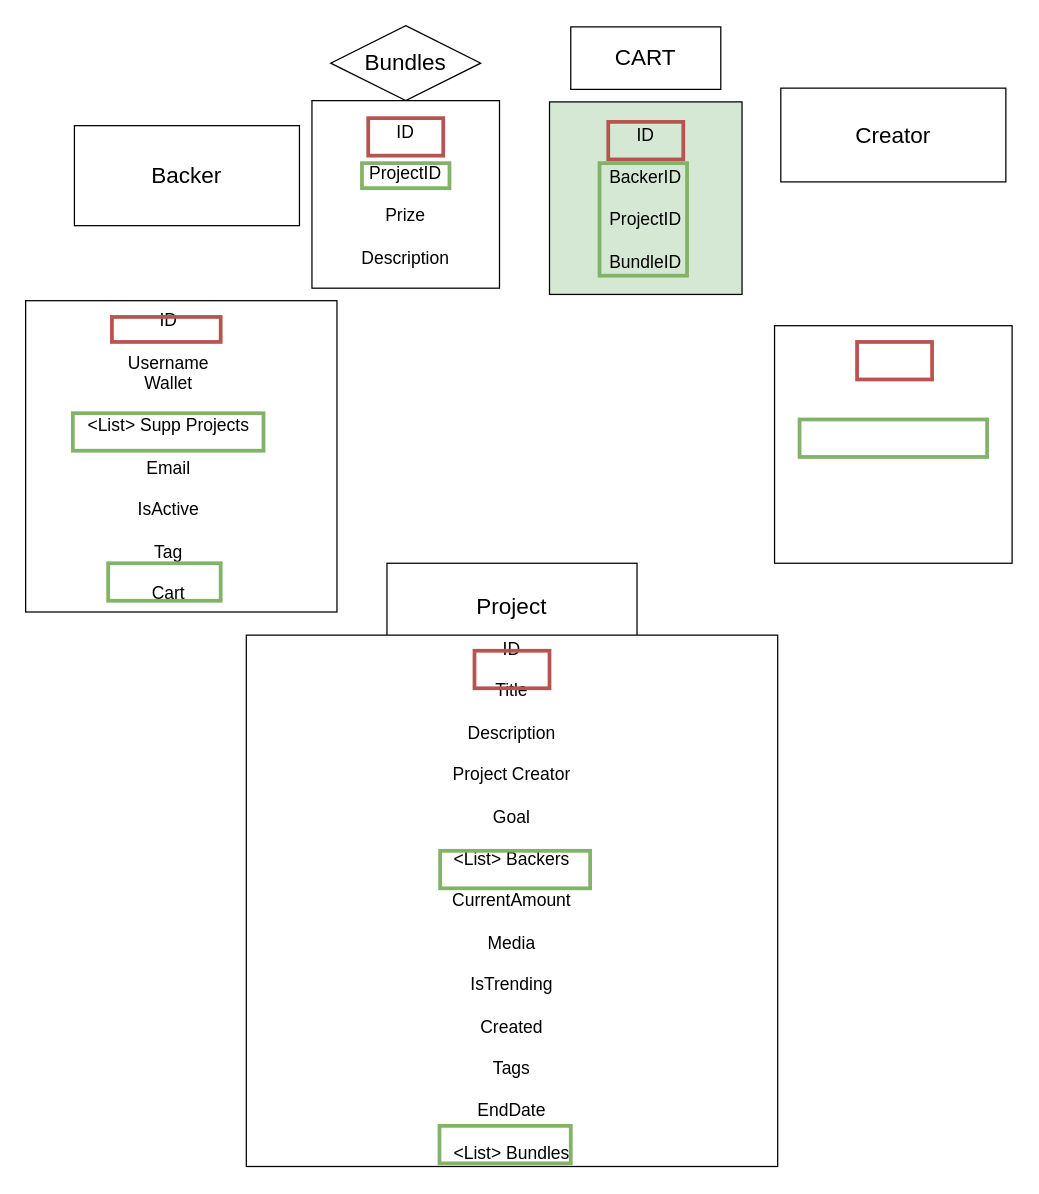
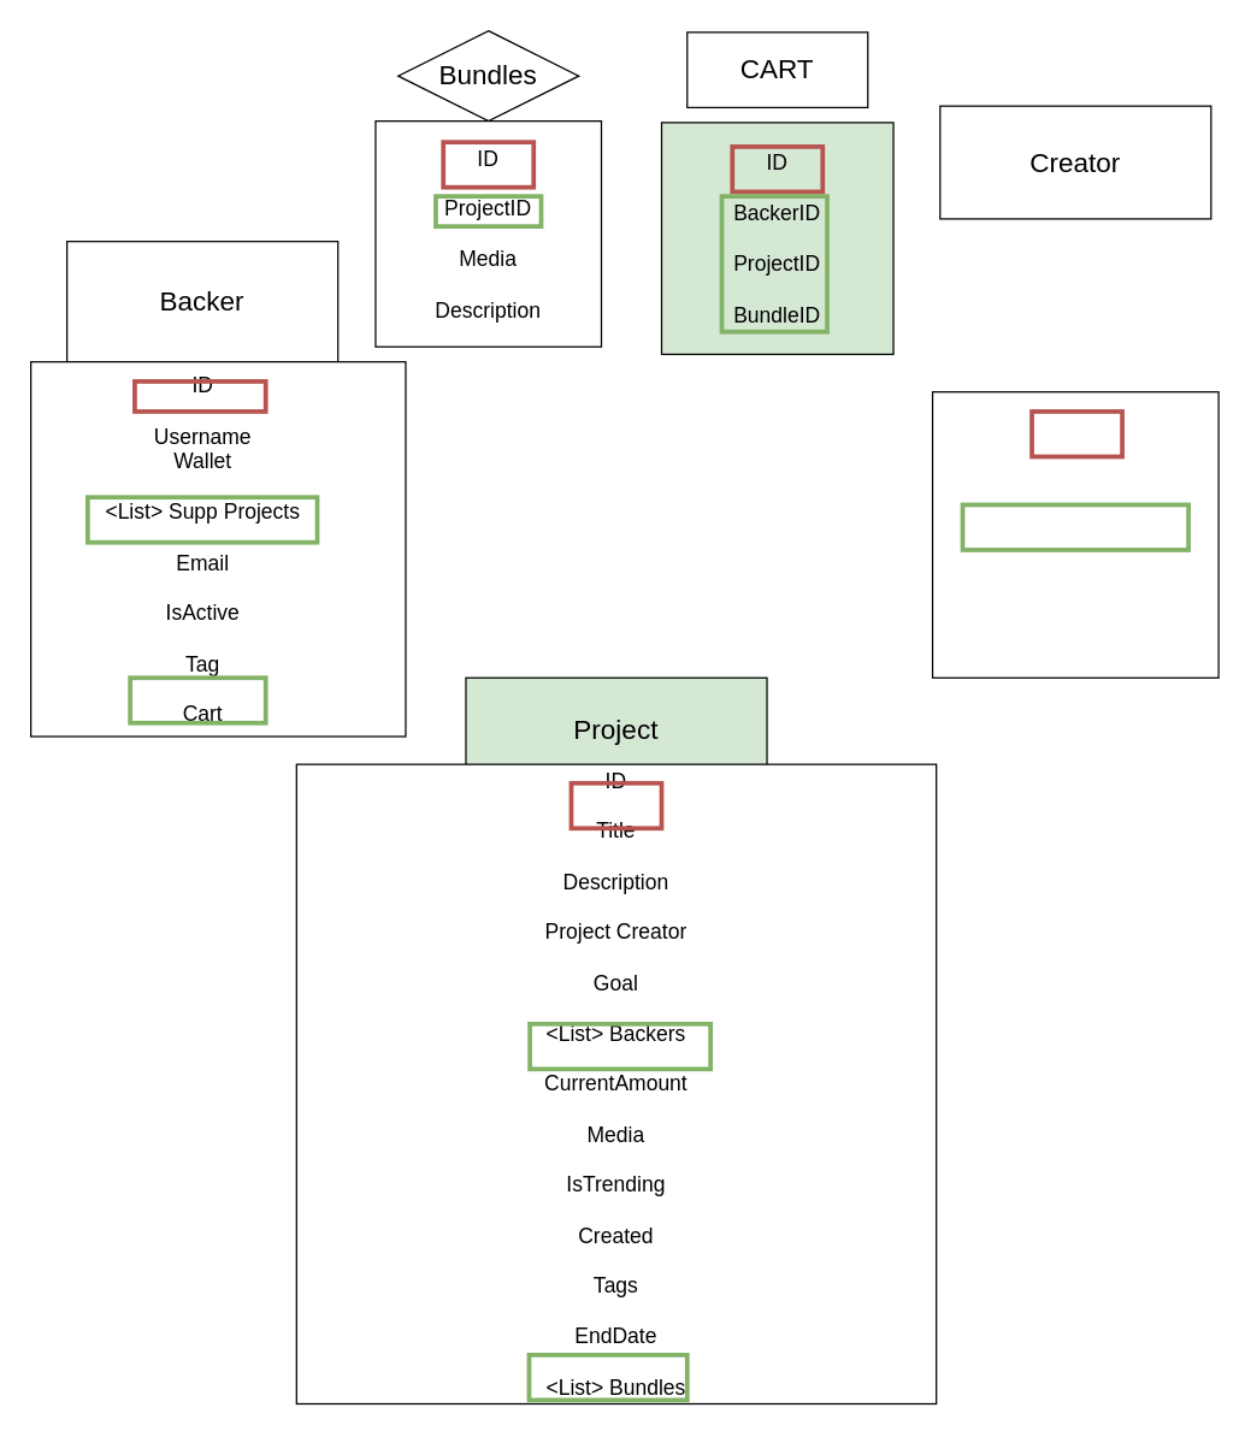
- <mxCell id="2" value="&lt;font style=&quot;font-size: 18px&quot;&gt;Backer&lt;/font&gt;" style="rounded=0;whiteSpace=wrap;html=1;" vertex="1" parent="1"><mxGeometry x="59" y="100" width="180" height="80" as="geometry" /></mxCell>
+ <mxCell id="2" value="&lt;font style=&quot;font-size: 18px&quot;&gt;Backer&lt;/font&gt;" style="rounded=0;whiteSpace=wrap;html=1;" vertex="1" parent="1"><mxGeometry x="44" y="160" width="180" height="80" as="geometry" /></mxCell>
- <mxCell id="11" value="&lt;font style=&quot;font-size: 14px&quot;&gt;ID&lt;br&gt;&lt;br&gt;ProjectID&lt;br&gt;&lt;br&gt;Prize&lt;br&gt;&lt;br&gt;Description&lt;/font&gt;" style="whiteSpace=wrap;html=1;aspect=fixed;" vertex="1" parent="1"><mxGeometry x="249" y="80" width="150" height="150" as="geometry" /></mxCell>
+ <mxCell id="11" value="&lt;font style=&quot;font-size: 14px&quot;&gt;ID&lt;br&gt;&lt;br&gt;ProjectID&lt;br&gt;&lt;br&gt;Media&lt;br&gt;&lt;br&gt;Description&lt;/font&gt;" style="whiteSpace=wrap;html=1;aspect=fixed;" vertex="1" parent="1"><mxGeometry x="249" y="80" width="150" height="150" as="geometry" /></mxCell>
- <mxCell id="3" value="&lt;font style=&quot;font-size: 18px&quot;&gt;Project&lt;/font&gt;" style="rounded=0;whiteSpace=wrap;html=1;" vertex="1" parent="1"><mxGeometry x="309" y="450" width="200" height="70" as="geometry" /></mxCell>
+ <mxCell id="3" value="&lt;font style=&quot;font-size: 18px&quot;&gt;Project&lt;/font&gt;" style="rounded=0;whiteSpace=wrap;html=1;fillColor=#d5e8d4;" vertex="1" parent="1"><mxGeometry x="309" y="450" width="200" height="70" as="geometry" /></mxCell>
